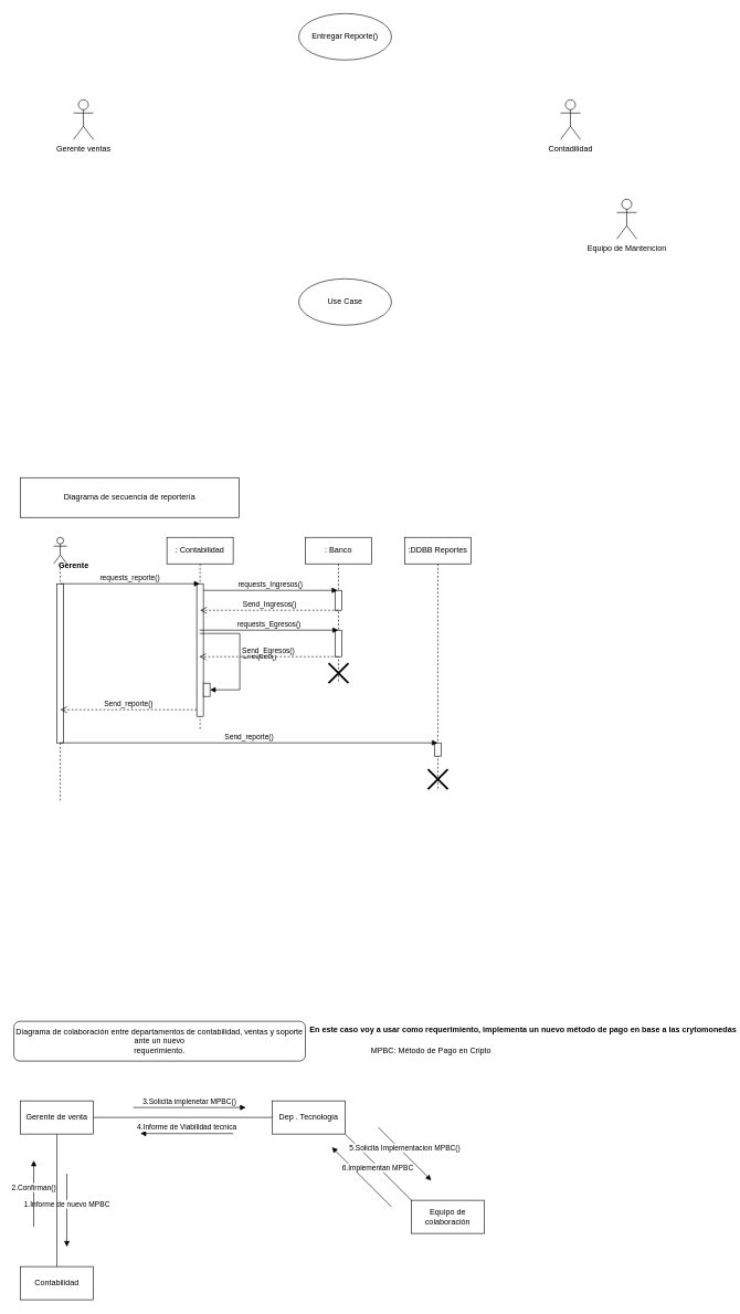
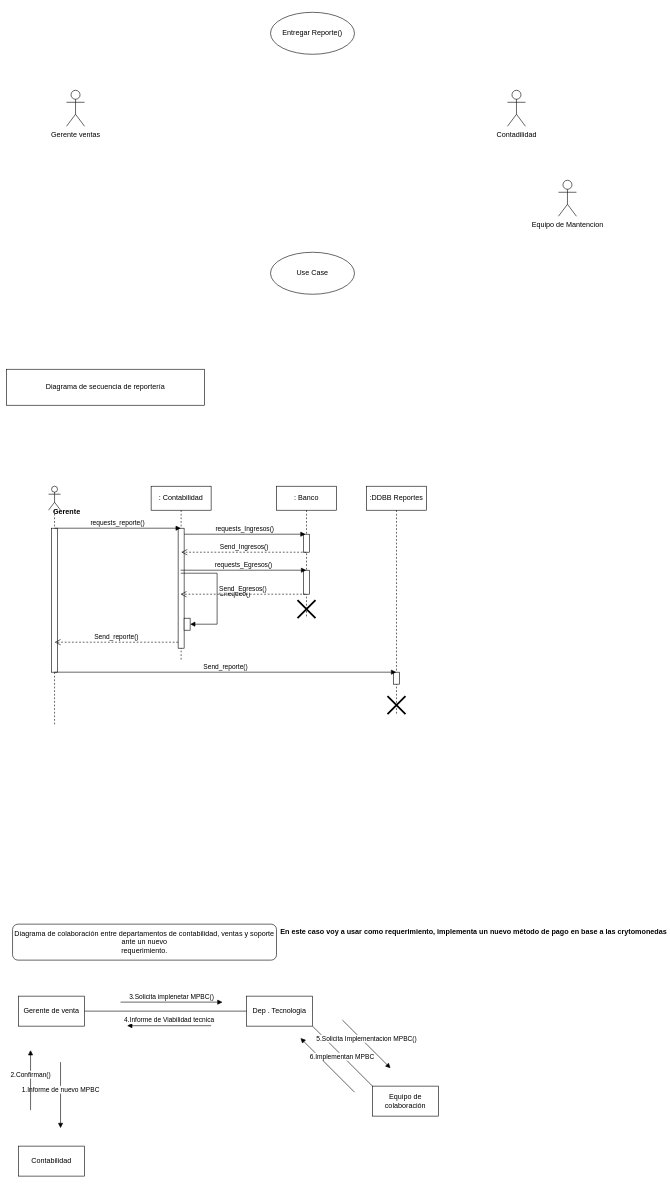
- <mxCell id="23" value="Diagrama de secuencia de reportería" style="rounded=0;whiteSpace=wrap;html=1;" vertex="1" parent="1"><mxGeometry x="30" y="720" width="330" height="60" as="geometry" /></mxCell>
+ <mxCell id="23" value="Diagrama de secuencia de reportería" style="rounded=0;whiteSpace=wrap;html=1;" vertex="1" parent="1"><mxGeometry x="10" y="615" width="330" height="60" as="geometry" /></mxCell>
- <mxCell id="35" value="MPBC: Método de Pago en Cripto" style="text;html=1;strokeColor=none;fillColor=none;align=center;verticalAlign=middle;whiteSpace=wrap;rounded=0;" vertex="1" parent="1"><mxGeometry x="500" y="1570" width="300" height="30" as="geometry" /></mxCell>
- <mxCell id="43" value="" style="endArrow=none;html=1;rounded=0;entryX=0.5;entryY=1;entryDx=0;entryDy=0;" edge="1" parent="1" source="30" target="29"><mxGeometry width="50" height="50" relative="1" as="geometry"><mxPoint x="90" y="1920" as="sourcePoint" /><mxPoint x="120" y="1850" as="targetPoint" /></mxGeometry></mxCell>
